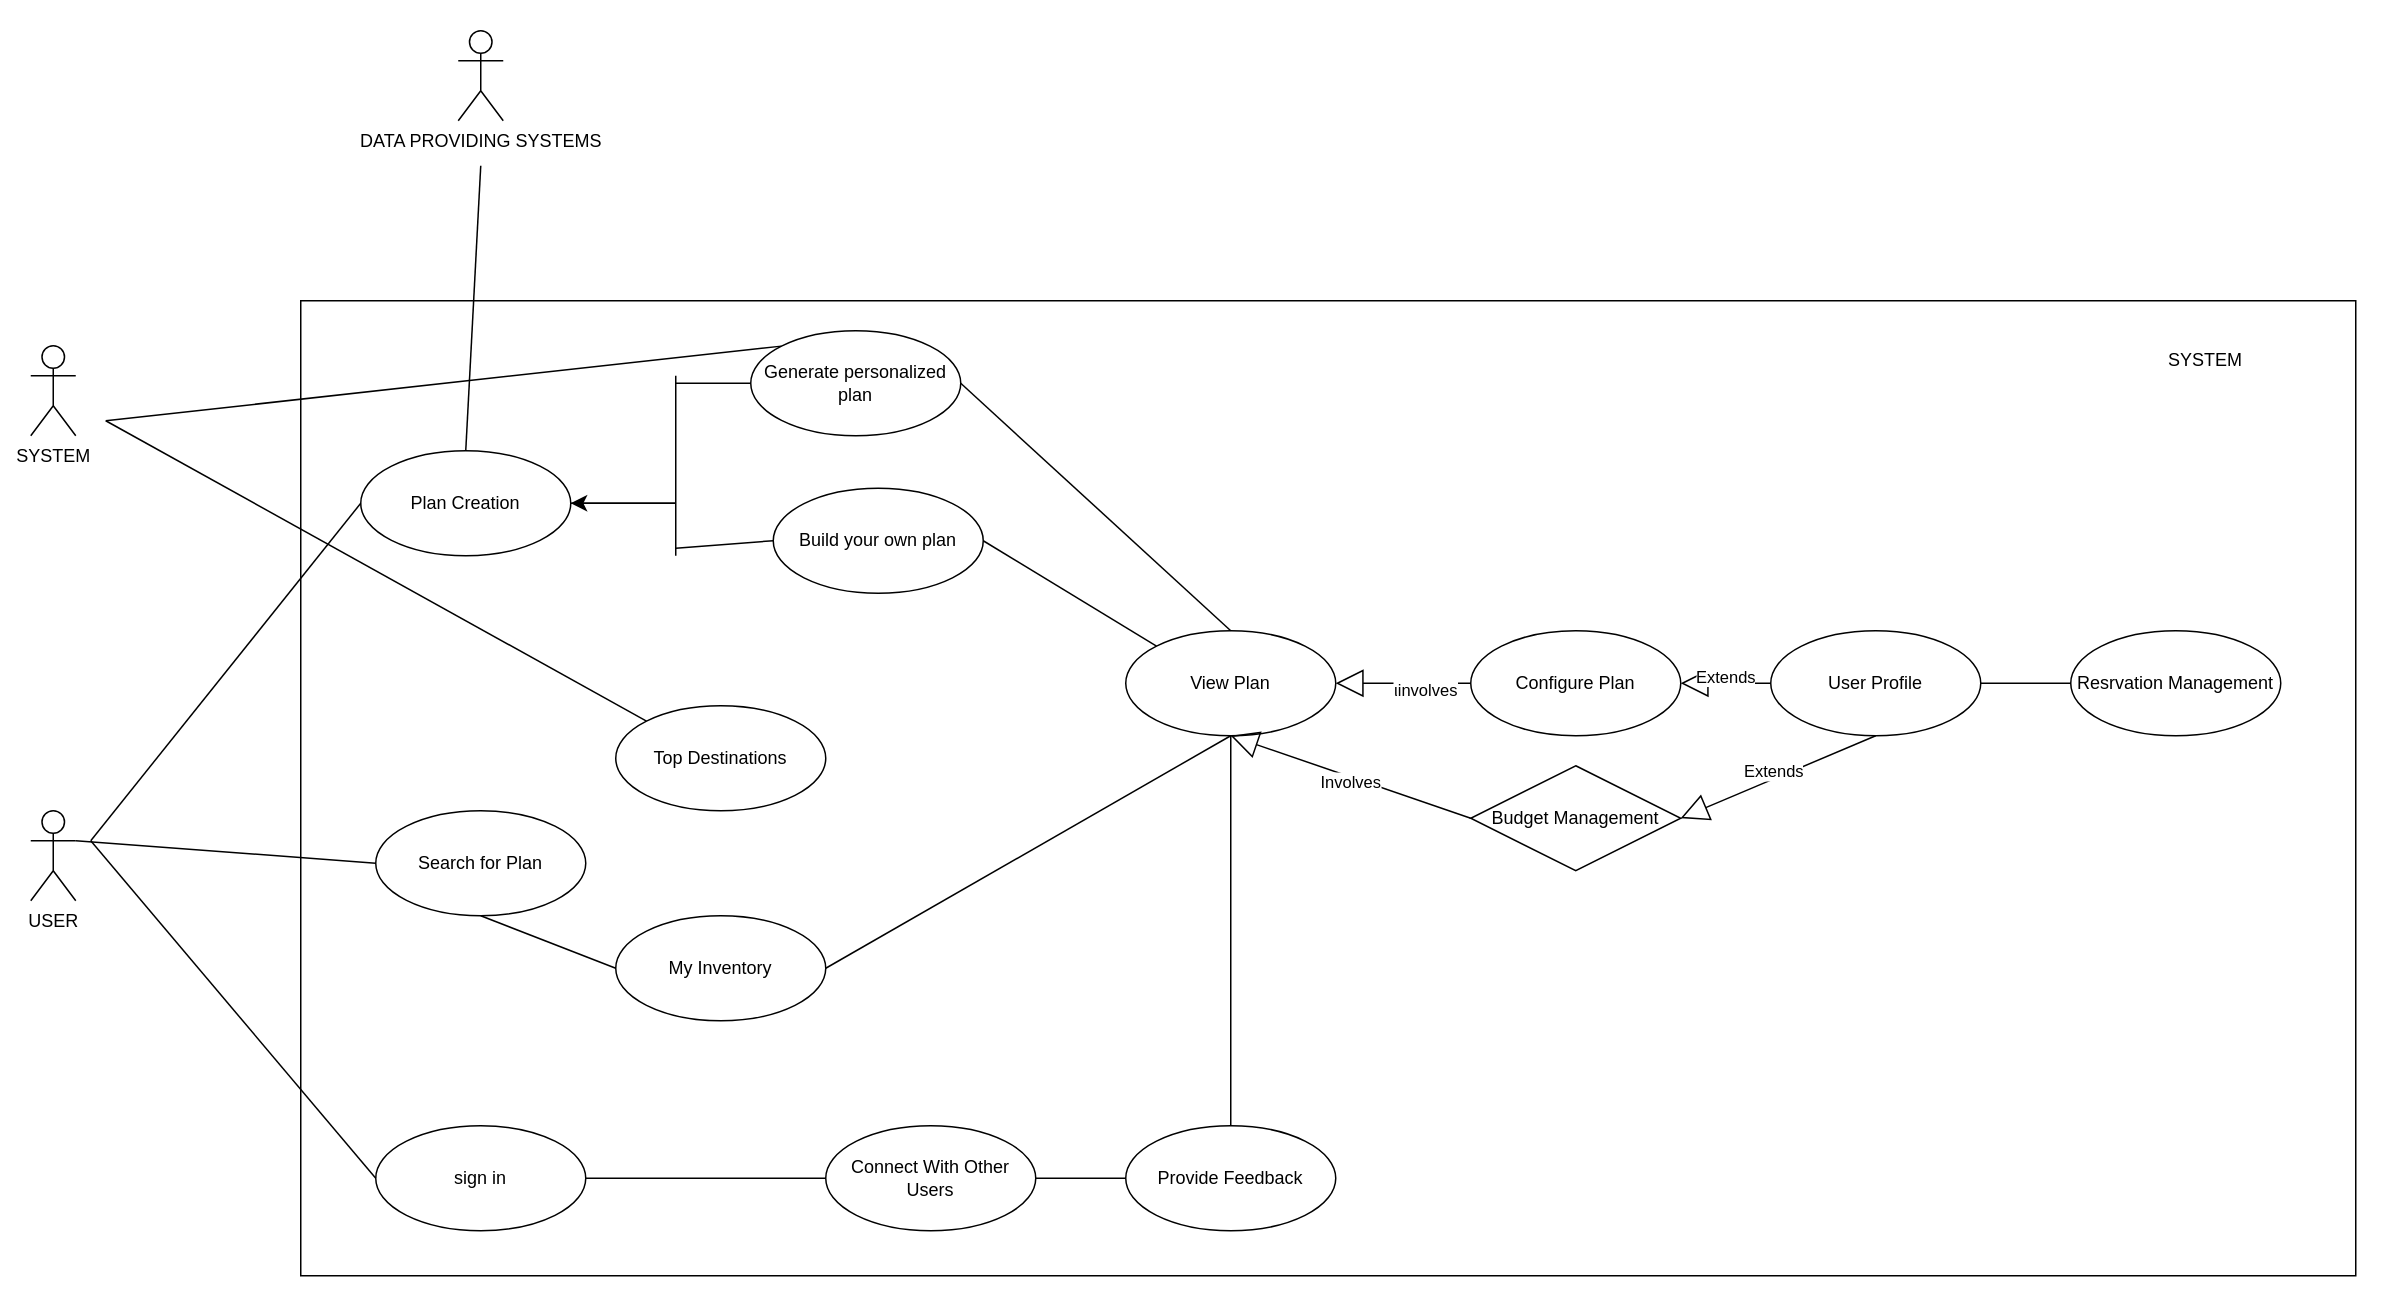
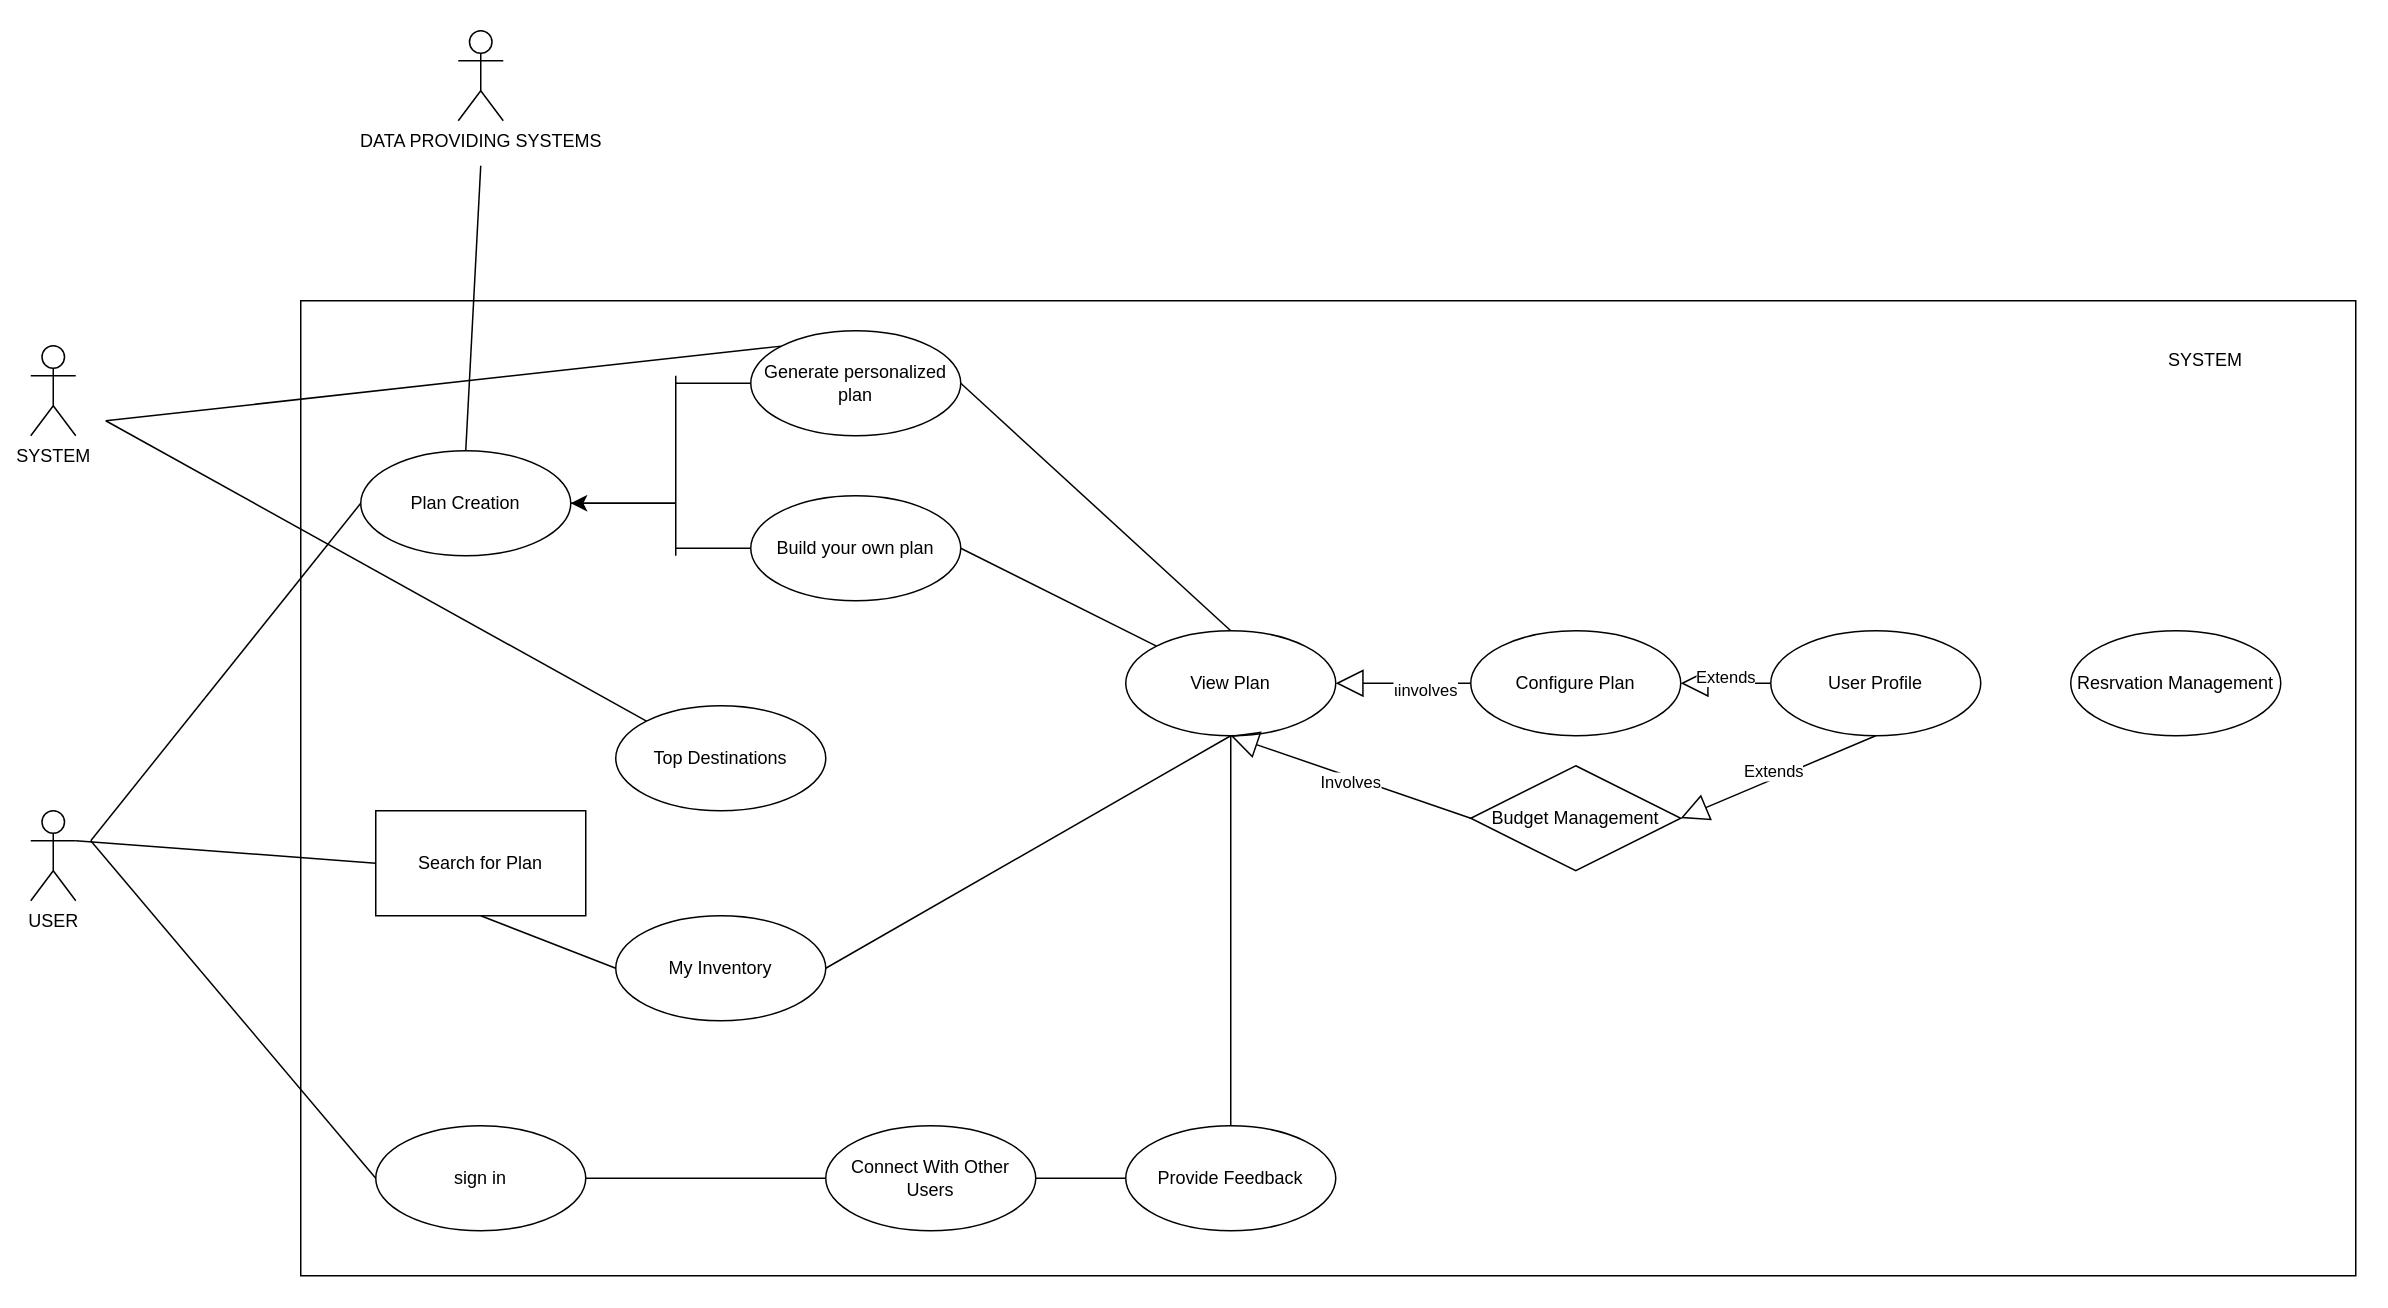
- <mxCell id="10" value="Build your own plan" style="ellipse;whiteSpace=wrap;html=1;" parent="1" vertex="1"><mxGeometry x="515" y="325" width="140" height="70" as="geometry" /></mxCell>
+ <mxCell id="10" value="Build your own plan" style="ellipse;whiteSpace=wrap;html=1;" parent="1" vertex="1"><mxGeometry x="500" y="330" width="140" height="70" as="geometry" /></mxCell>
- <mxCell id="39" value="" style="endArrow=none;html=1;rounded=0;entryX=0;entryY=0.5;entryDx=0;entryDy=0;exitX=1;exitY=0.5;exitDx=0;exitDy=0;" parent="1" source="18" target="22" edge="1"><mxGeometry width="50" height="50" relative="1" as="geometry"><mxPoint x="1290" y="540" as="sourcePoint" /><mxPoint x="1340" y="490" as="targetPoint" /></mxGeometry></mxCell>
- <mxCell id="11" value="Search for Plan" style="ellipse;whiteSpace=wrap;html=1;" parent="1" vertex="1"><mxGeometry x="250" y="540" width="140" height="70" as="geometry" /></mxCell>
+ <mxCell id="11" value="Search for Plan" style="whiteSpace=wrap;html=1;rounded=0;" parent="1" vertex="1"><mxGeometry x="250" y="540" width="140" height="70" as="geometry" /></mxCell>
